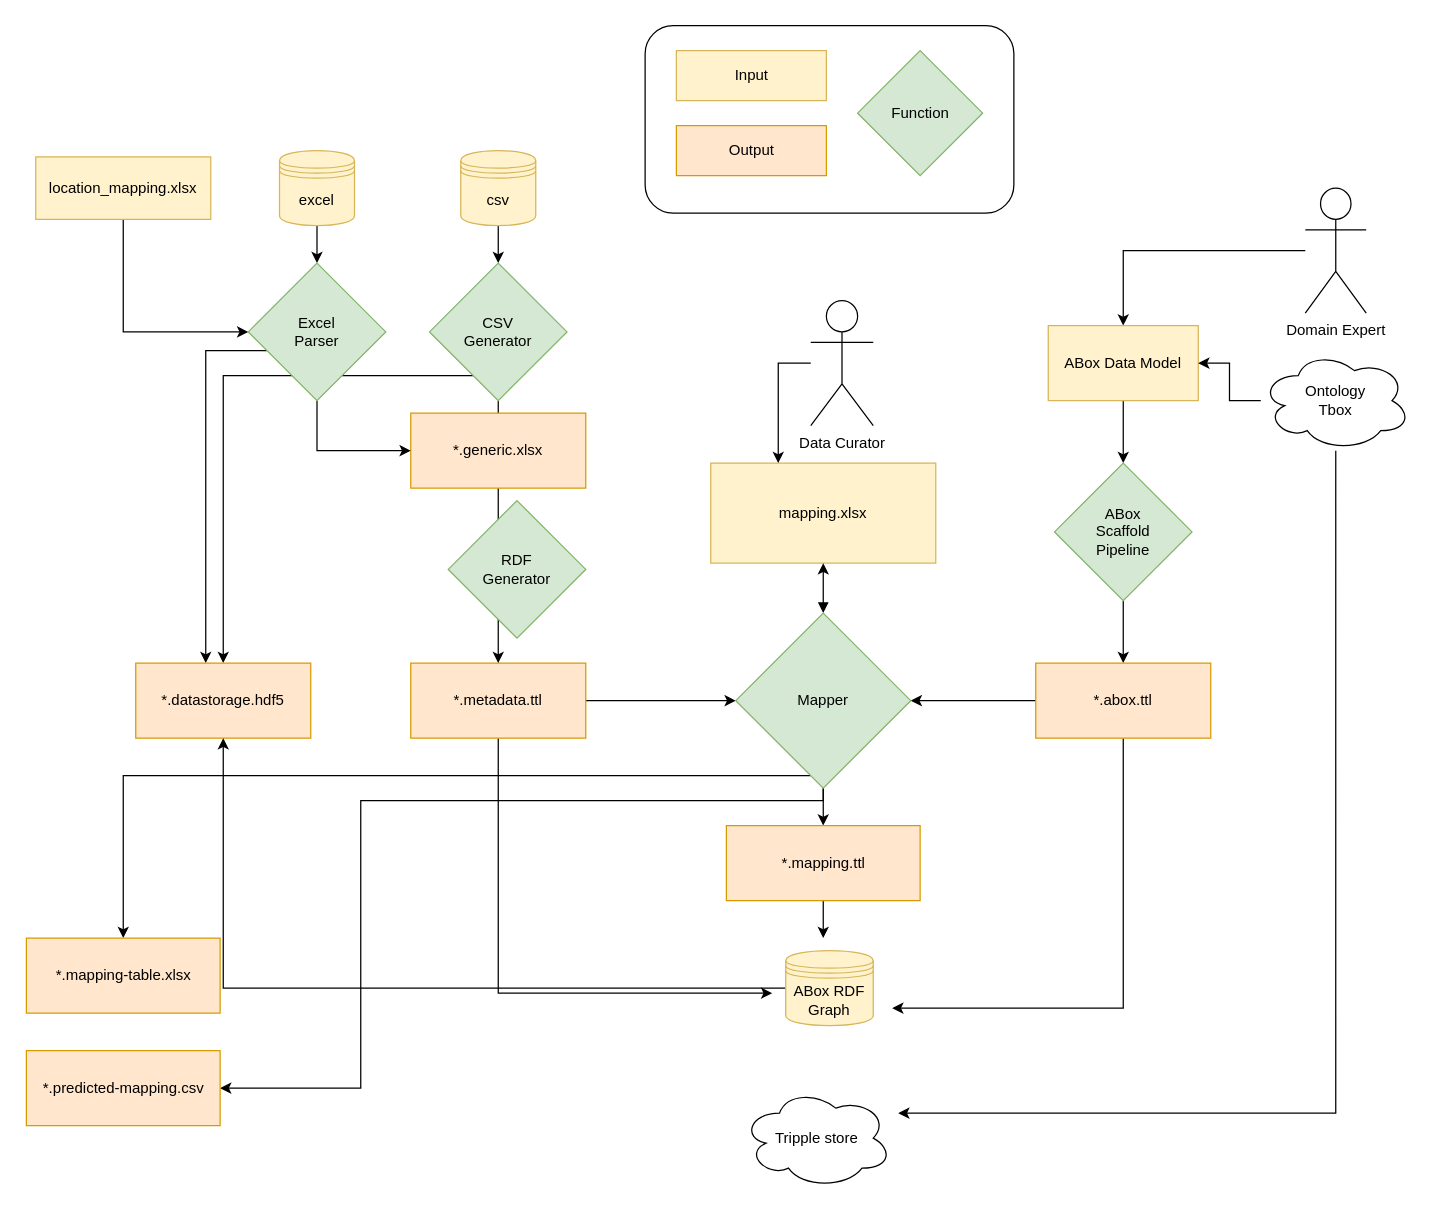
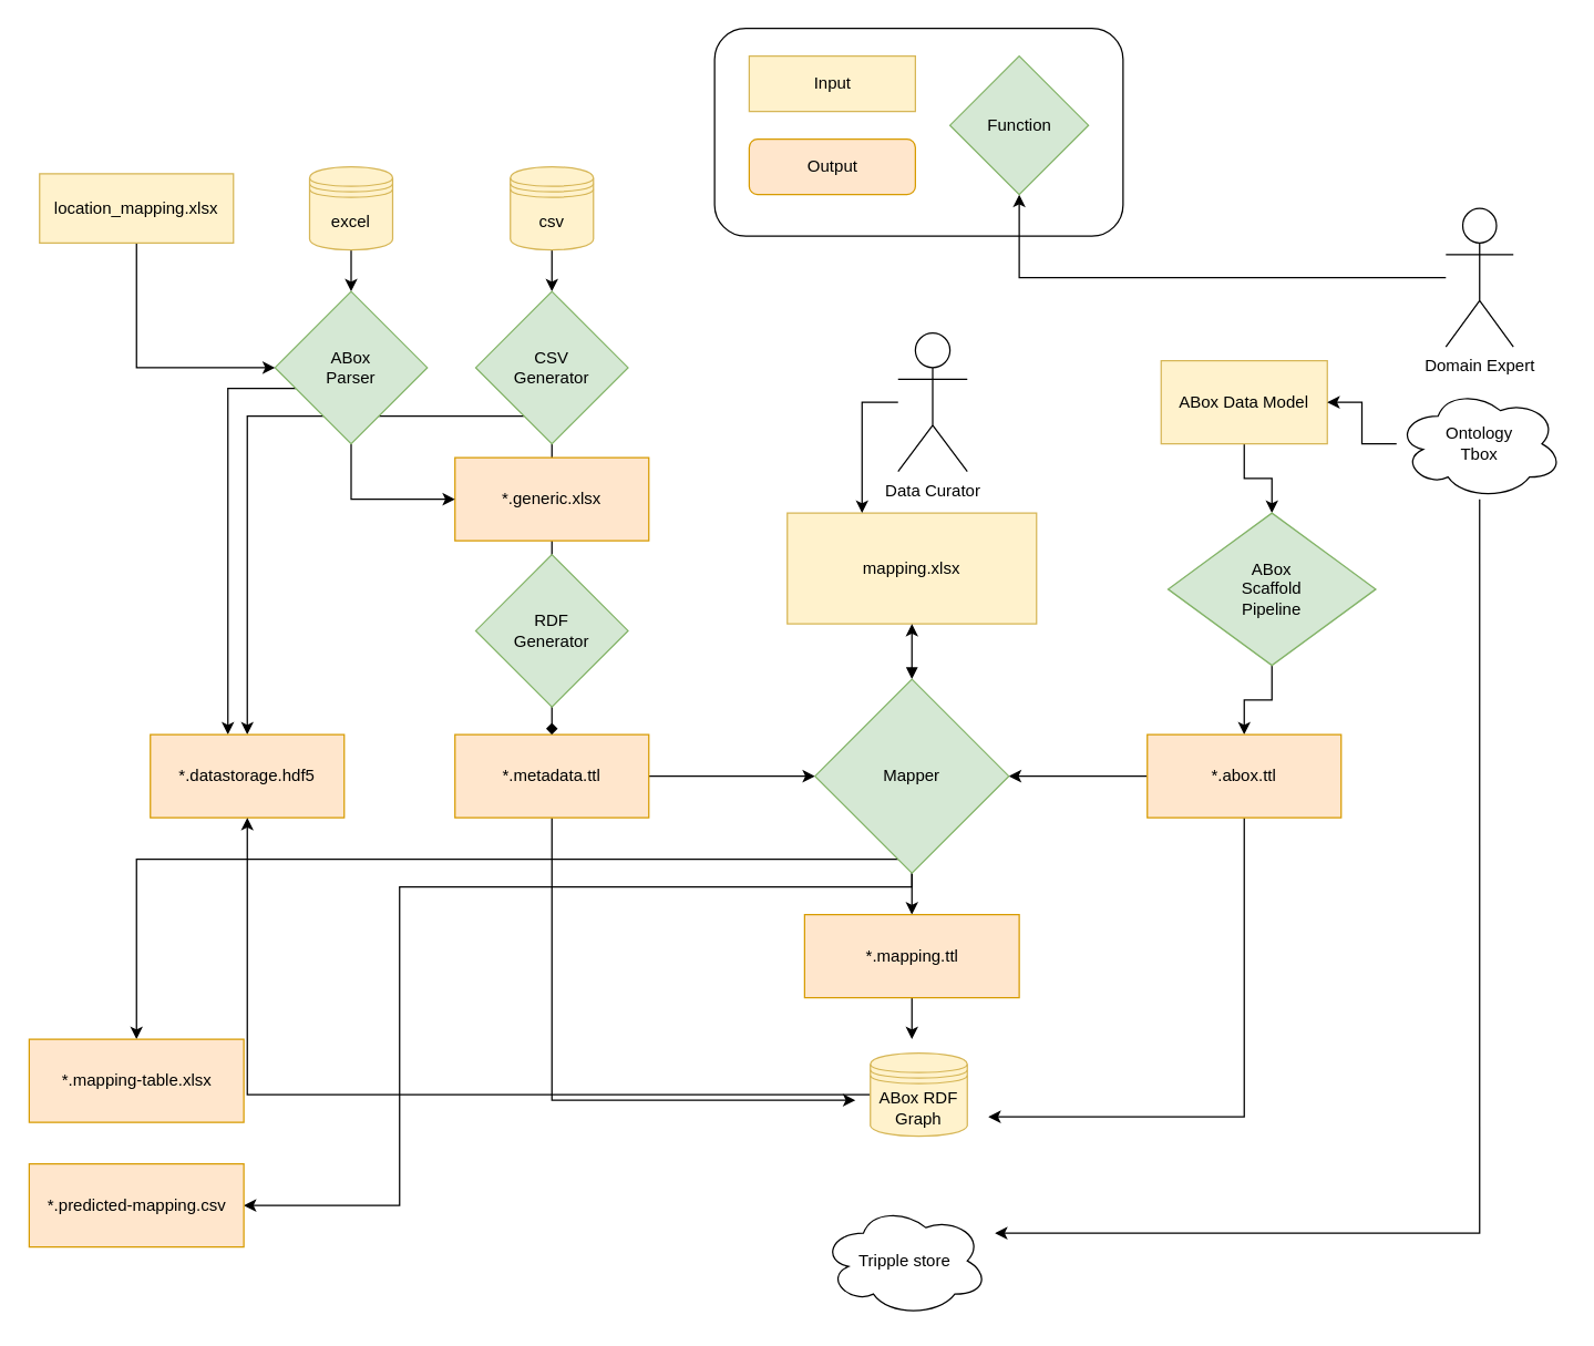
- <mxCell id="34" value="Output" style="rounded=0;whiteSpace=wrap;html=1;snapToPoint=1;points=[[0.1,0],[0.2,0],[0.3,0],[0.4,0],[0.5,0],[0.6,0],[0.7,0],[0.8,0],[0.9,0],[0,0.1],[0,0.3],[0,0.5],[0,0.7],[0,0.9],[0.1,1],[0.2,1],[0.3,1],[0.4,1],[0.5,1],[0.6,1],[0.7,1],[0.8,1],[0.9,1],[1,0.1],[1,0.3],[1,0.5],[1,0.7],[1,0.9]];fillColor=#ffe6cc;strokeColor=#d79b00;" parent="1" vertex="1"><mxGeometry x="540.5" y="100" width="120" height="40" as="geometry" /></mxCell>
+ <mxCell id="34" value="Output" style="whiteSpace=wrap;html=1;snapToPoint=1;points=[[0.1,0],[0.2,0],[0.3,0],[0.4,0],[0.5,0],[0.6,0],[0.7,0],[0.8,0],[0.9,0],[0,0.1],[0,0.3],[0,0.5],[0,0.7],[0,0.9],[0.1,1],[0.2,1],[0.3,1],[0.4,1],[0.5,1],[0.6,1],[0.7,1],[0.8,1],[0.9,1],[1,0.1],[1,0.3],[1,0.5],[1,0.7],[1,0.9]];fillColor=#ffe6cc;strokeColor=#d79b00;rounded=1;" parent="1" vertex="1"><mxGeometry x="540.5" y="100" width="120" height="40" as="geometry" /></mxCell>
- <mxCell id="8" style="edgeStyle=orthogonalEdgeStyle;rounded=0;orthogonalLoop=1;jettySize=auto;html=1;entryX=0.5;entryY=0;entryDx=0;entryDy=0;" parent="1" source="9" target="11" edge="1"><mxGeometry relative="1" as="geometry" /></mxCell>
+ <mxCell id="8" style="edgeStyle=orthogonalEdgeStyle;rounded=0;orthogonalLoop=1;jettySize=auto;html=1;" parent="1" source="9" target="35" edge="1"><mxGeometry relative="1" as="geometry" /></mxCell>
- <mxCell id="41" value="Excel&lt;br&gt;Parser" style="rhombus;whiteSpace=wrap;html=1;fillColor=#d5e8d4;strokeColor=#82b366;" parent="1" vertex="1"><mxGeometry x="198" y="210" width="110" height="110" as="geometry" /></mxCell>
+ <mxCell id="41" value="ABox&lt;br&gt;Parser" style="rhombus;whiteSpace=wrap;html=1;fillColor=#d5e8d4;strokeColor=#82b366;" parent="1" vertex="1"><mxGeometry x="198" y="210" width="110" height="110" as="geometry" /></mxCell>
- <mxCell id="16" value="ABox&lt;br&gt;Scaffold&lt;br&gt;Pipeline" style="rhombus;whiteSpace=wrap;html=1;fillColor=#d5e8d4;strokeColor=#82b366;" parent="1" vertex="1"><mxGeometry x="843" y="370" width="110" height="110" as="geometry" /></mxCell>
+ <mxCell id="16" value="ABox&lt;br&gt;Scaffold&lt;br&gt;Pipeline" style="rhombus;whiteSpace=wrap;html=1;fillColor=#d5e8d4;strokeColor=#82b366;" parent="1" vertex="1"><mxGeometry x="843" y="370" width="150" height="110" as="geometry" /></mxCell>
- <mxCell id="42" value="RDF&lt;br&gt;Generator" style="rhombus;whiteSpace=wrap;html=1;fillColor=#d5e8d4;strokeColor=#82b366;" parent="1" vertex="1"><mxGeometry x="358" y="400" width="110" height="110" as="geometry" /></mxCell>
+ <mxCell id="42" value="RDF&lt;br&gt;Generator" style="rhombus;whiteSpace=wrap;html=1;fillColor=#d5e8d4;strokeColor=#82b366;" parent="1" vertex="1"><mxGeometry x="343" y="400" width="110" height="110" as="geometry" /></mxCell>
- <mxCell id="12" value="" style="edgeStyle=orthogonalEdgeStyle;rounded=0;orthogonalLoop=1;jettySize=auto;html=1;" parent="1" source="14" target="7" edge="1"><mxGeometry relative="1" as="geometry" /></mxCell>
+ <mxCell id="12" value="" style="edgeStyle=orthogonalEdgeStyle;rounded=0;orthogonalLoop=1;jettySize=auto;html=1;endArrow=diamond;" parent="1" source="14" target="7" edge="1"><mxGeometry relative="1" as="geometry" /></mxCell>
